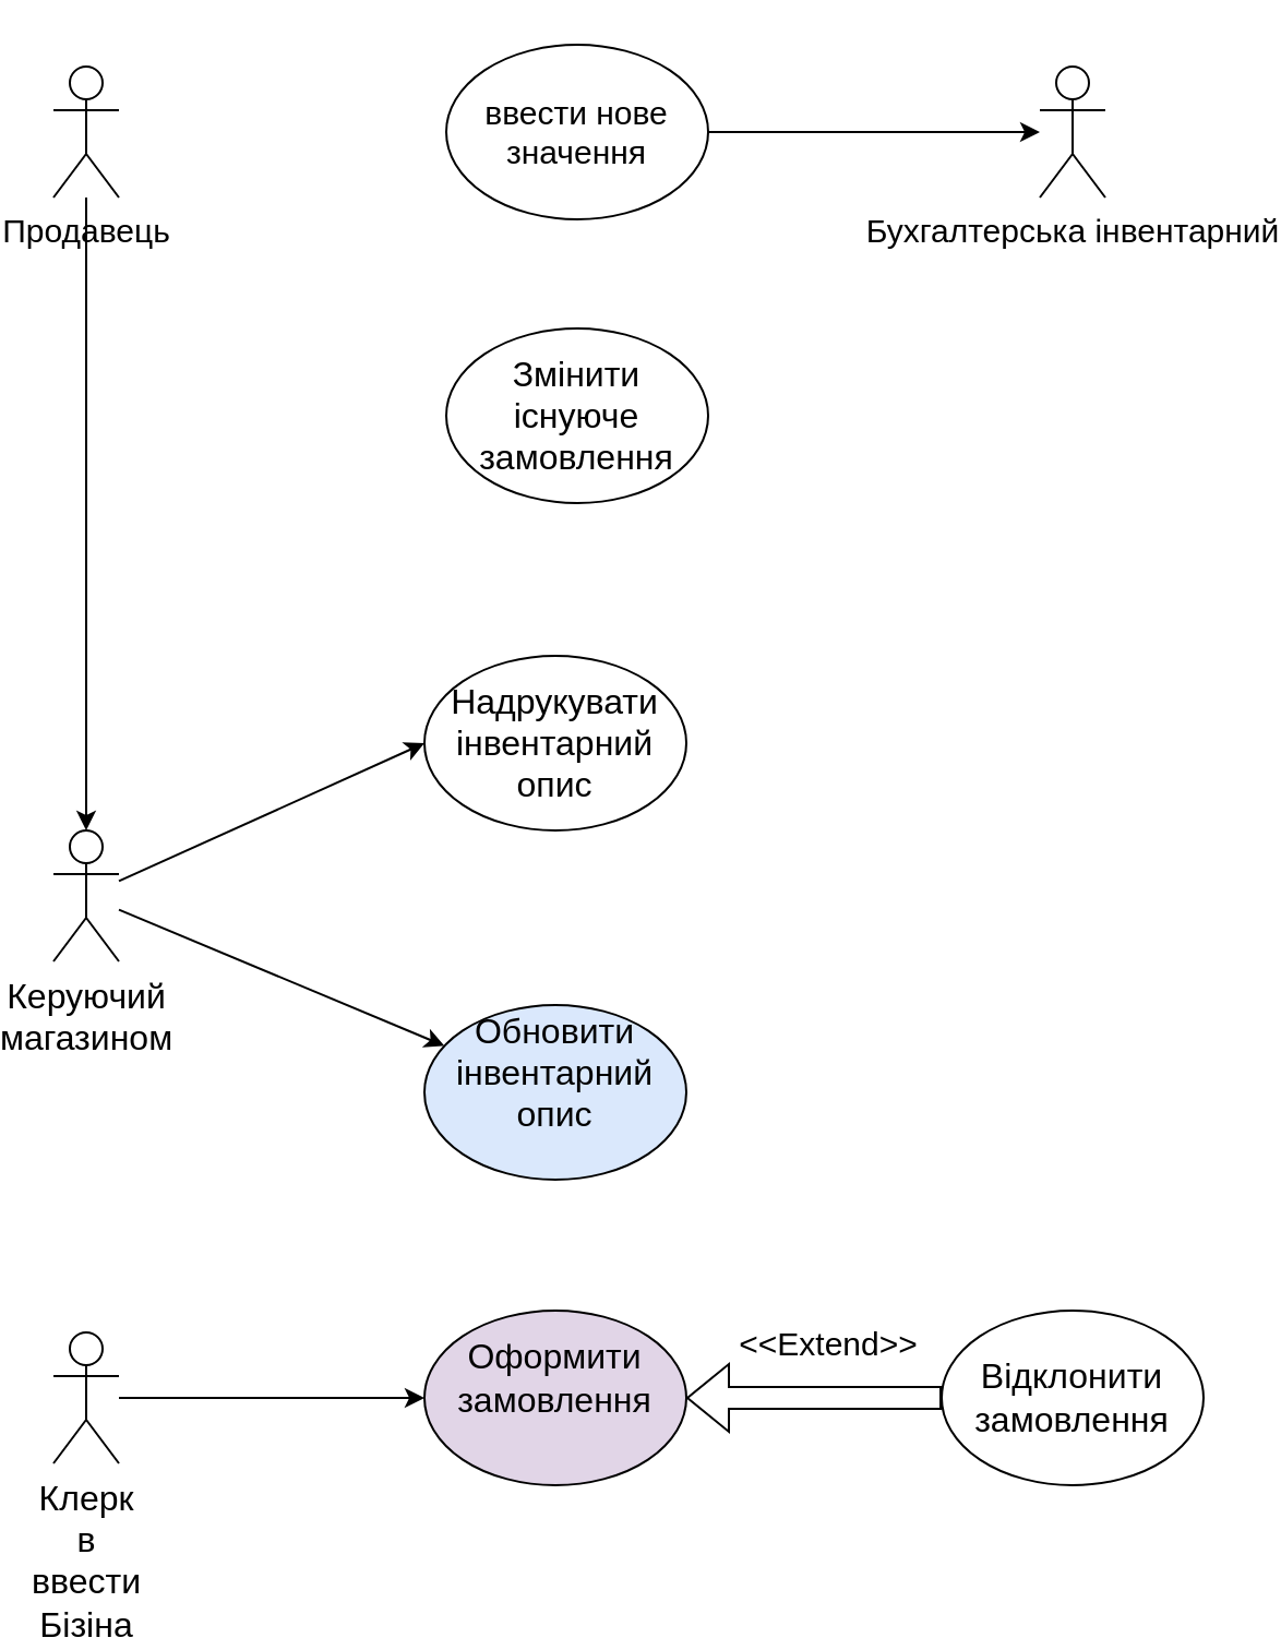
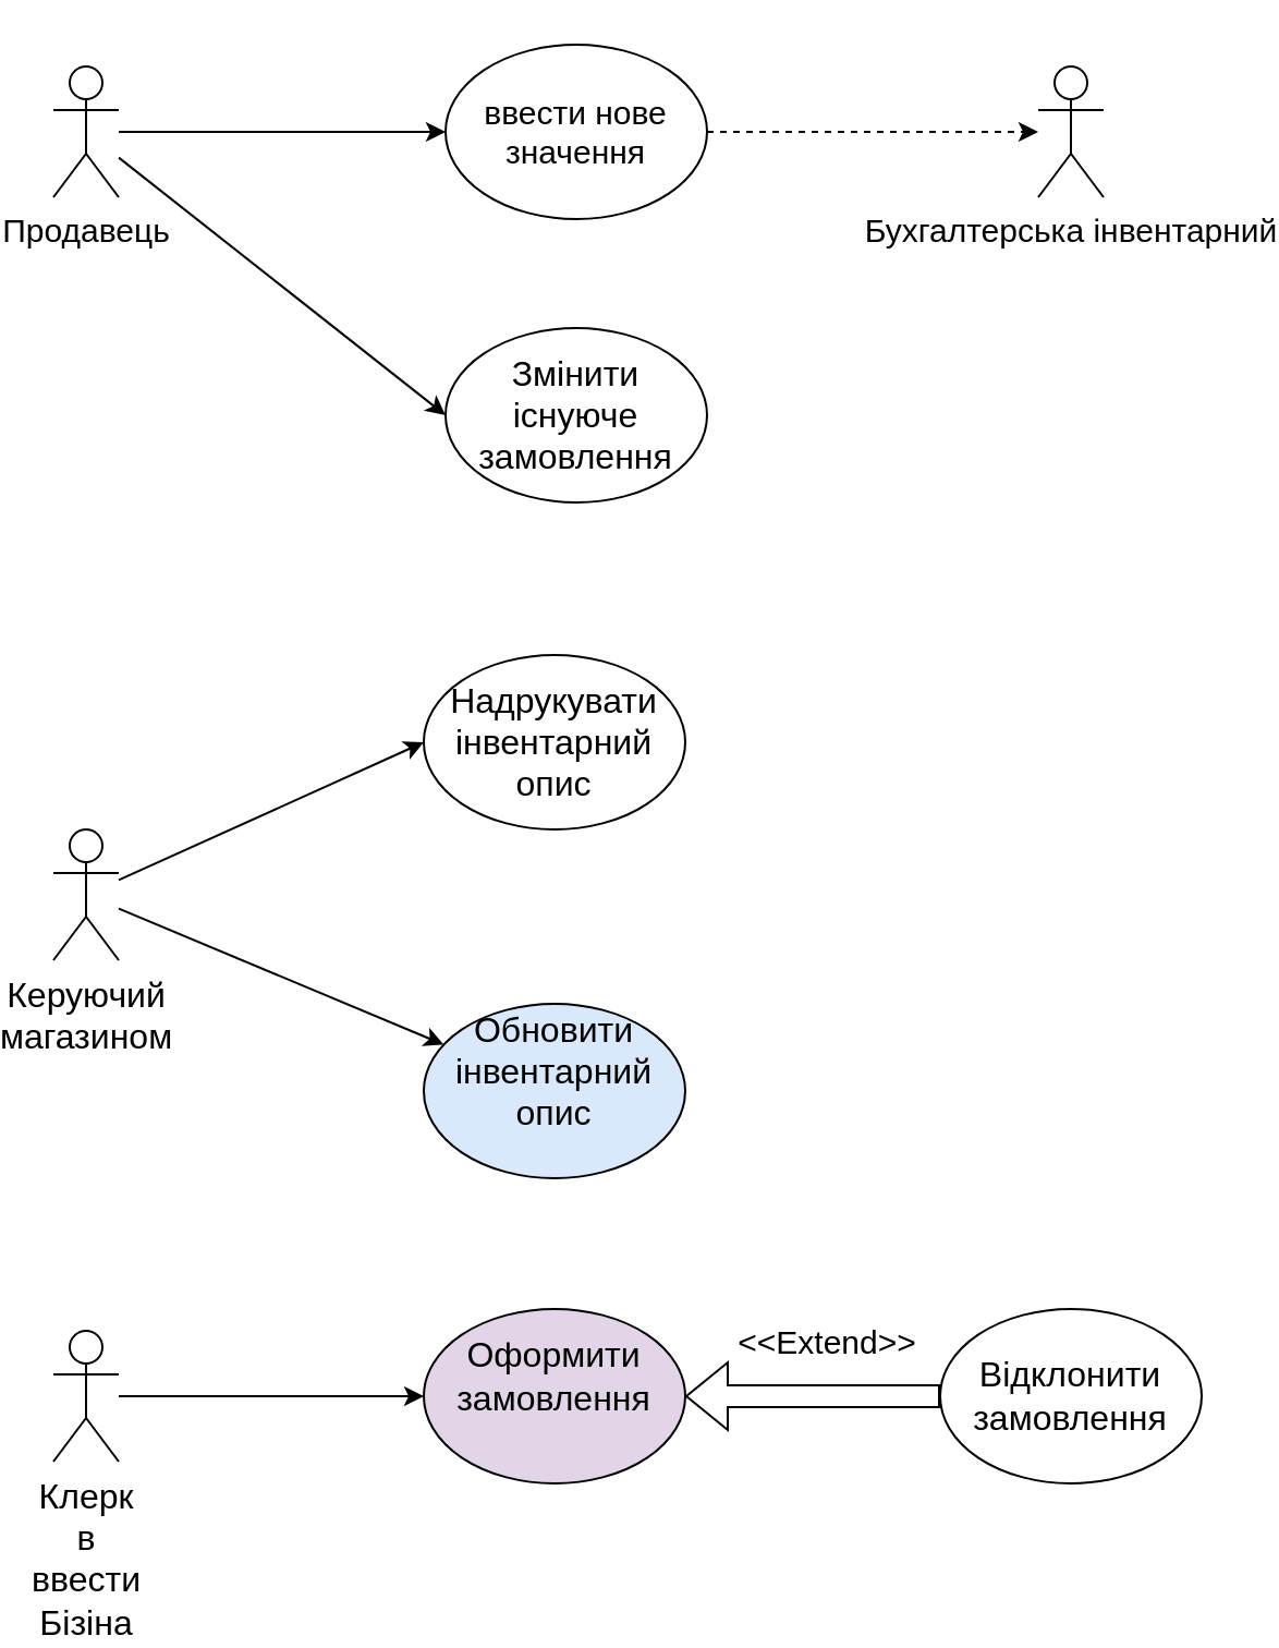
- <mxCell id="12" value="" style="endArrow=classic;html=1;rounded=0;exitX=1;exitY=0.5;exitDx=0;exitDy=0;fontFamily=Helvetica;fontSize=15;" parent="1" source="3" target="11" edge="1"><mxGeometry width="50" height="50" relative="1" as="geometry"><mxPoint x="210" y="420" as="sourcePoint" /><mxPoint x="260" y="370" as="targetPoint" /></mxGeometry></mxCell>
+ <mxCell id="12" value="" style="endArrow=classic;html=1;rounded=0;exitX=1;exitY=0.5;exitDx=0;exitDy=0;fontFamily=Helvetica;fontSize=15;dashed=1;" parent="1" source="3" target="11" edge="1"><mxGeometry width="50" height="50" relative="1" as="geometry"><mxPoint x="210" y="420" as="sourcePoint" /><mxPoint x="260" y="370" as="targetPoint" /></mxGeometry></mxCell>
+ <mxCell id="5" value="" style="endArrow=classic;html=1;rounded=0;entryX=0;entryY=0.5;entryDx=0;entryDy=0;fontFamily=Helvetica;fontSize=15;" parent="1" source="2" target="4" edge="1"><mxGeometry width="50" height="50" relative="1" as="geometry"><mxPoint x="150" y="300" as="sourcePoint" /><mxPoint x="200" y="250" as="targetPoint" /></mxGeometry></mxCell>
- <mxCell id="6" value="" style="endArrow=classic;html=1;rounded=0;fontFamily=Helvetica;fontSize=15;" parent="1" source="2" target="13" edge="1"><mxGeometry width="50" height="50" relative="1" as="geometry"><mxPoint x="150" y="300" as="sourcePoint" /><mxPoint x="200" y="250" as="targetPoint" /></mxGeometry></mxCell>
+ <mxCell id="6" value="" style="endArrow=classic;html=1;rounded=0;entryX=0;entryY=0.5;entryDx=0;entryDy=0;fontFamily=Helvetica;fontSize=15;" parent="1" source="2" target="3" edge="1"><mxGeometry width="50" height="50" relative="1" as="geometry"><mxPoint x="150" y="300" as="sourcePoint" /><mxPoint x="200" y="250" as="targetPoint" /></mxGeometry></mxCell>
